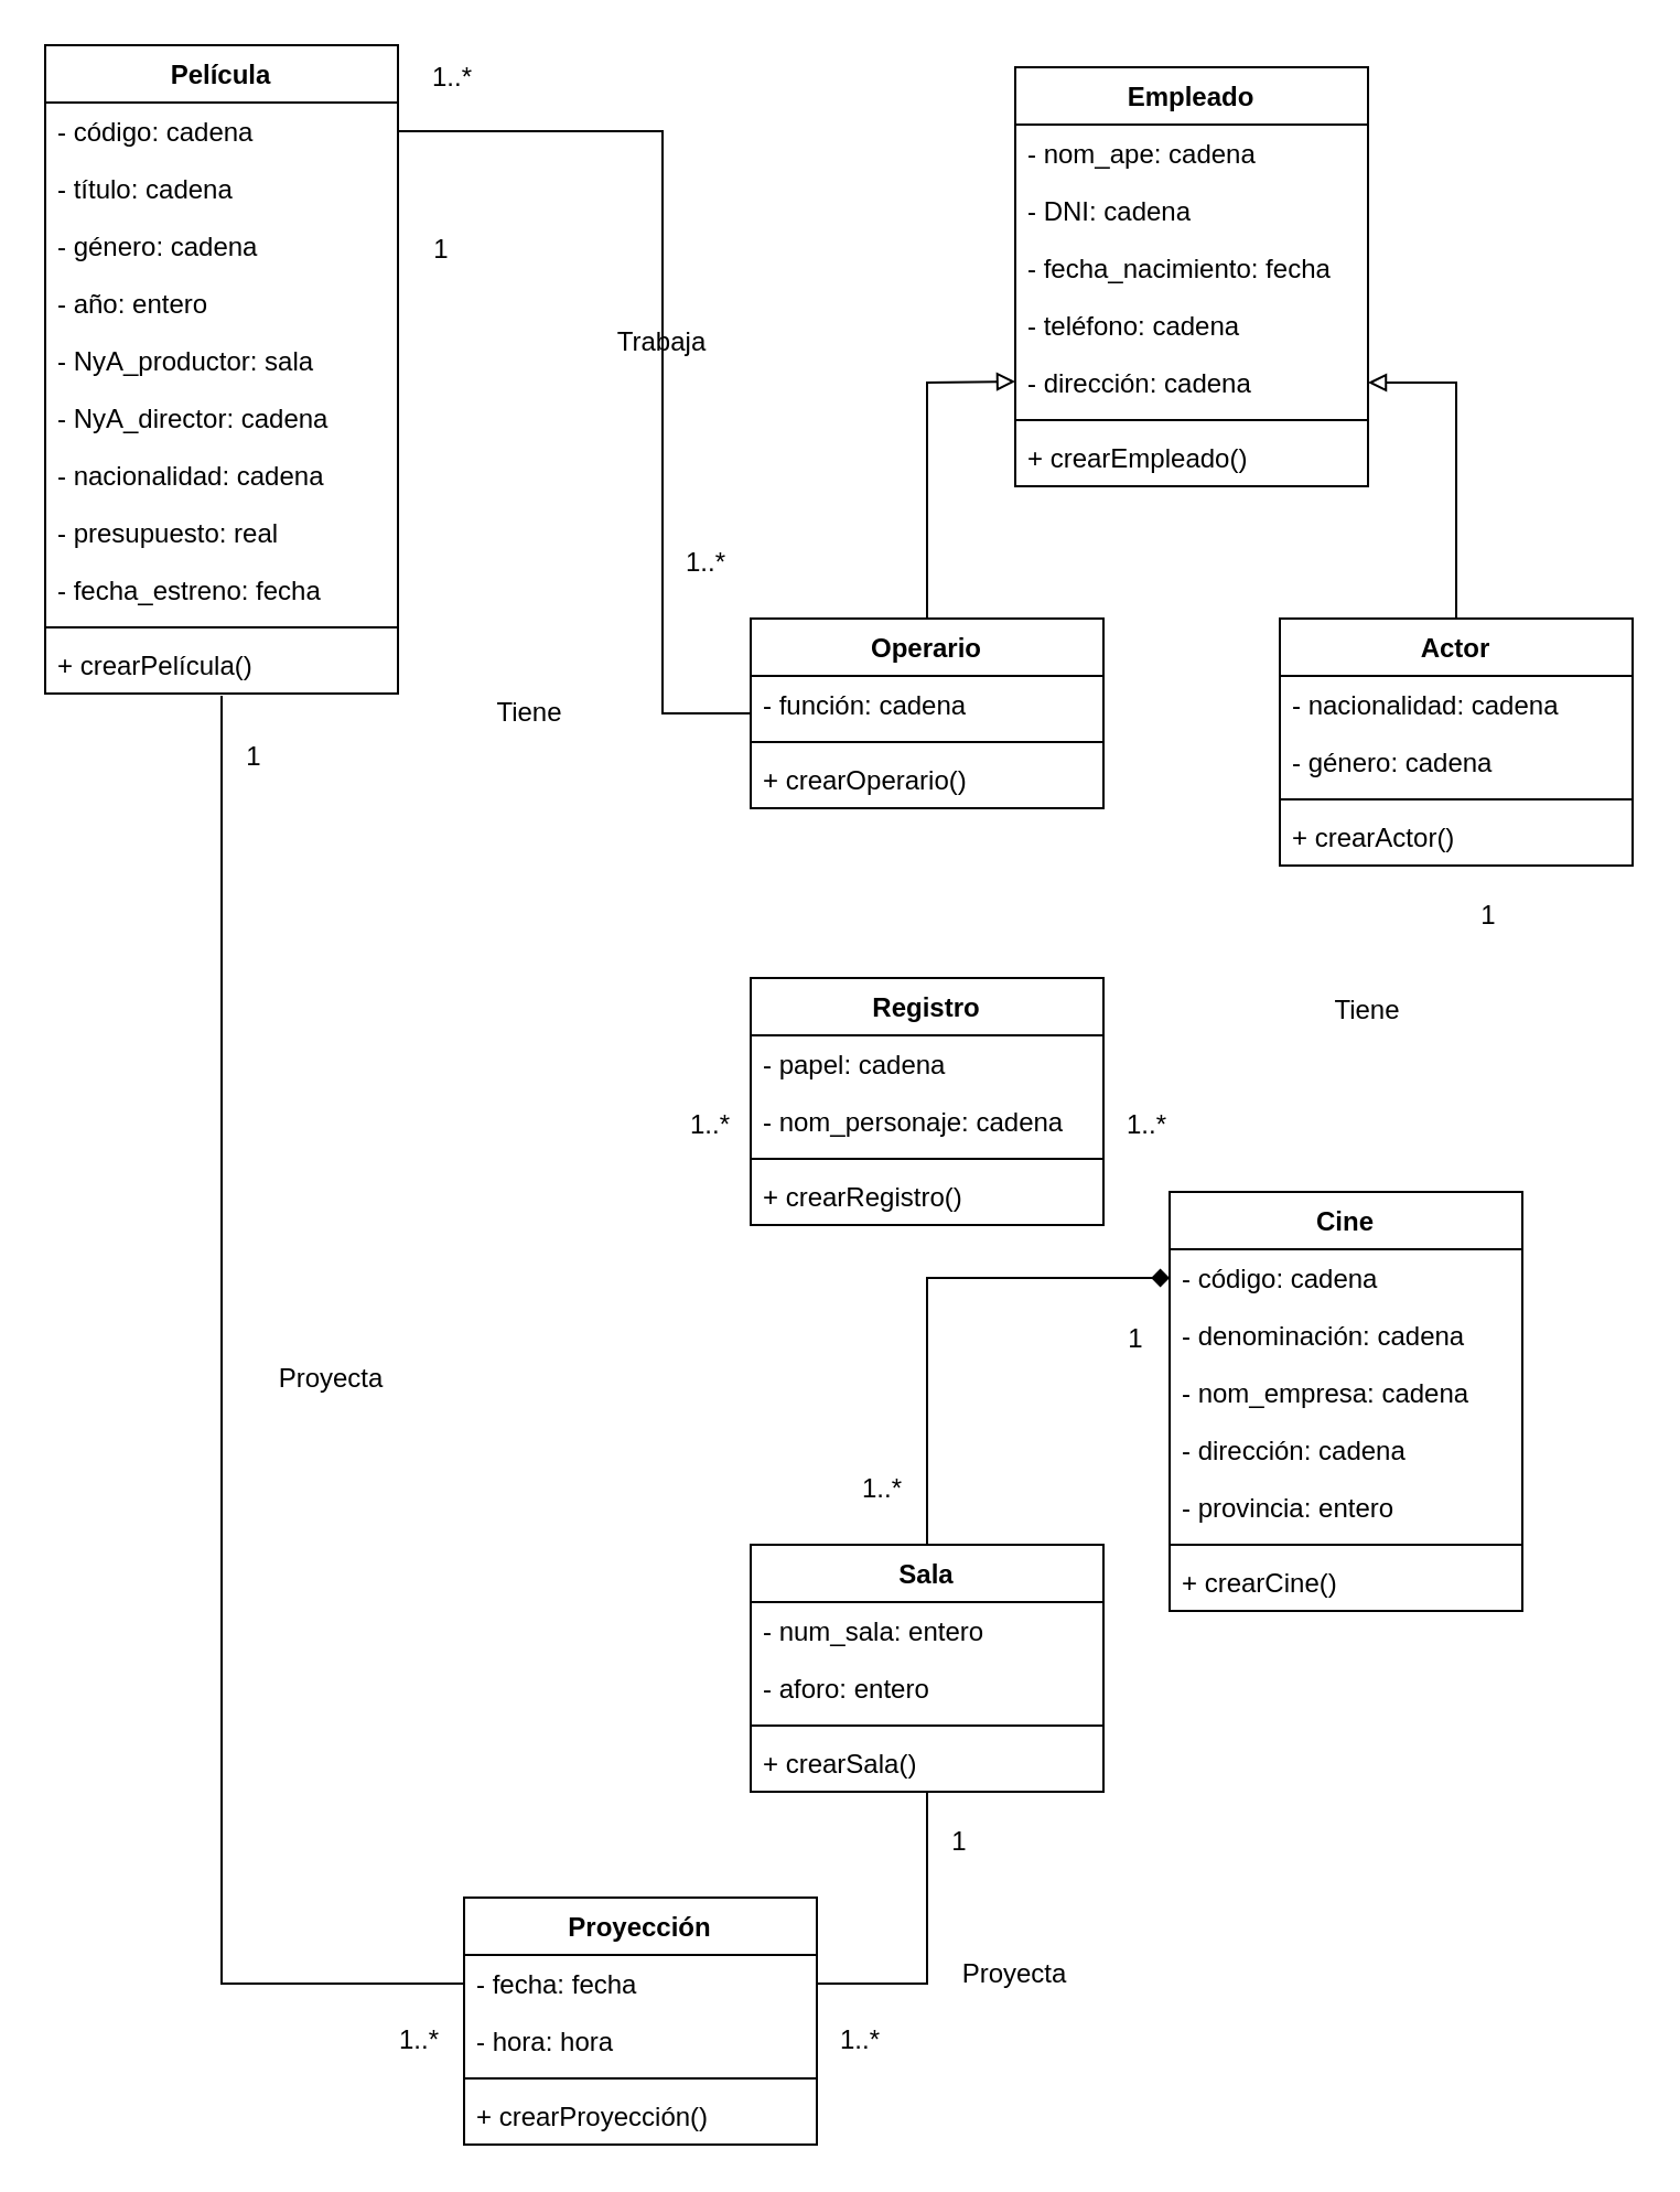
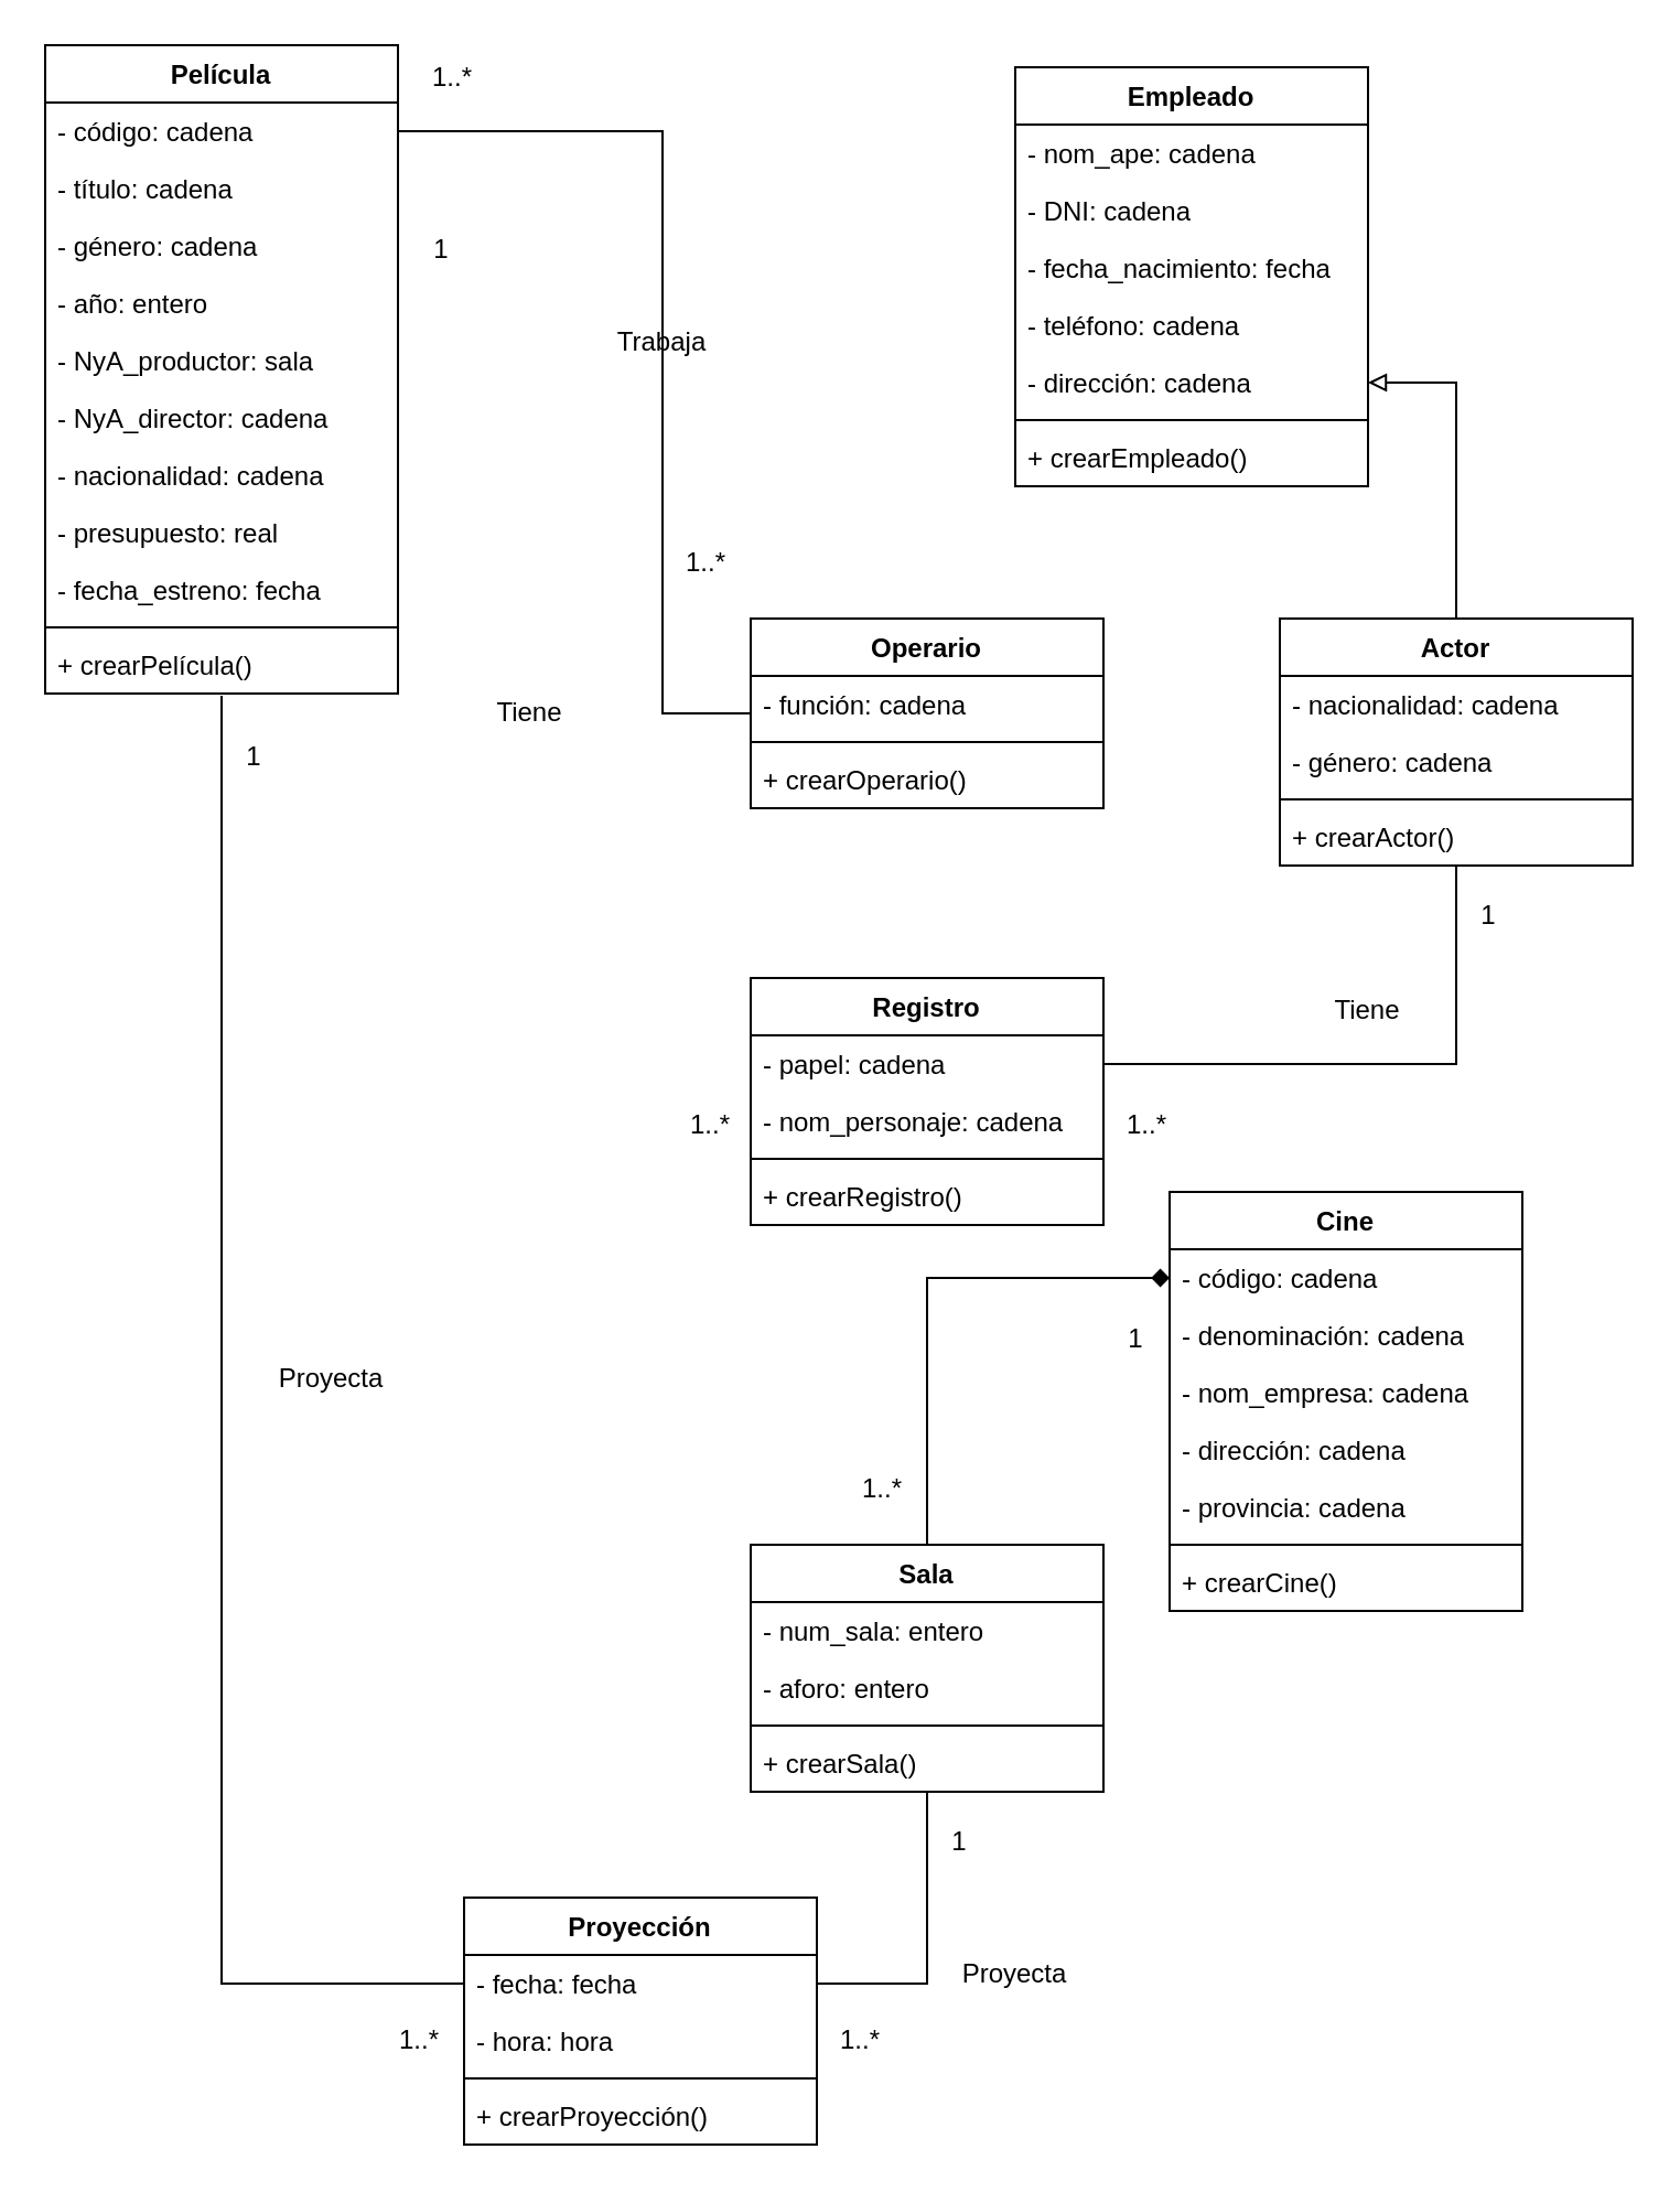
- <mxCell id="54" value="" style="endArrow=block;html=1;rounded=0;exitX=0.5;exitY=0;exitDx=0;exitDy=0;entryX=0;entryY=0.75;entryDx=0;entryDy=0;endFill=0;" edge="1" parent="1" source="22" target="14"><mxGeometry width="50" height="50" relative="1" as="geometry"><mxPoint x="330" y="270" as="sourcePoint" /><mxPoint x="380" y="220" as="targetPoint" /><Array as="points"><mxPoint x="420" y="173" /></Array></mxGeometry></mxCell>
+ <mxCell id="57" value="" style="endArrow=none;html=1;rounded=0;exitX=1;exitY=0.5;exitDx=0;exitDy=0;entryX=0.5;entryY=1;entryDx=0;entryDy=0;entryPerimeter=0;" edge="1" parent="1" source="50" target="30"><mxGeometry width="50" height="50" relative="1" as="geometry"><mxPoint x="330" y="310" as="sourcePoint" /><mxPoint x="380" y="260" as="targetPoint" /><Array as="points"><mxPoint x="660" y="482" /></Array></mxGeometry></mxCell>
- <mxCell id="41" value="- provincia: entero" style="text;strokeColor=none;fillColor=none;align=left;verticalAlign=top;spacingLeft=4;spacingRight=4;overflow=hidden;rotatable=0;points=[[0,0.5],[1,0.5]];portConstraint=eastwest;" parent="36" vertex="1"><mxGeometry y="130" width="160" height="26" as="geometry" /></mxCell>
+ <mxCell id="41" value="- provincia: cadena" style="text;strokeColor=none;fillColor=none;align=left;verticalAlign=top;spacingLeft=4;spacingRight=4;overflow=hidden;rotatable=0;points=[[0,0.5],[1,0.5]];portConstraint=eastwest;" parent="36" vertex="1"><mxGeometry y="130" width="160" height="26" as="geometry" /></mxCell>
